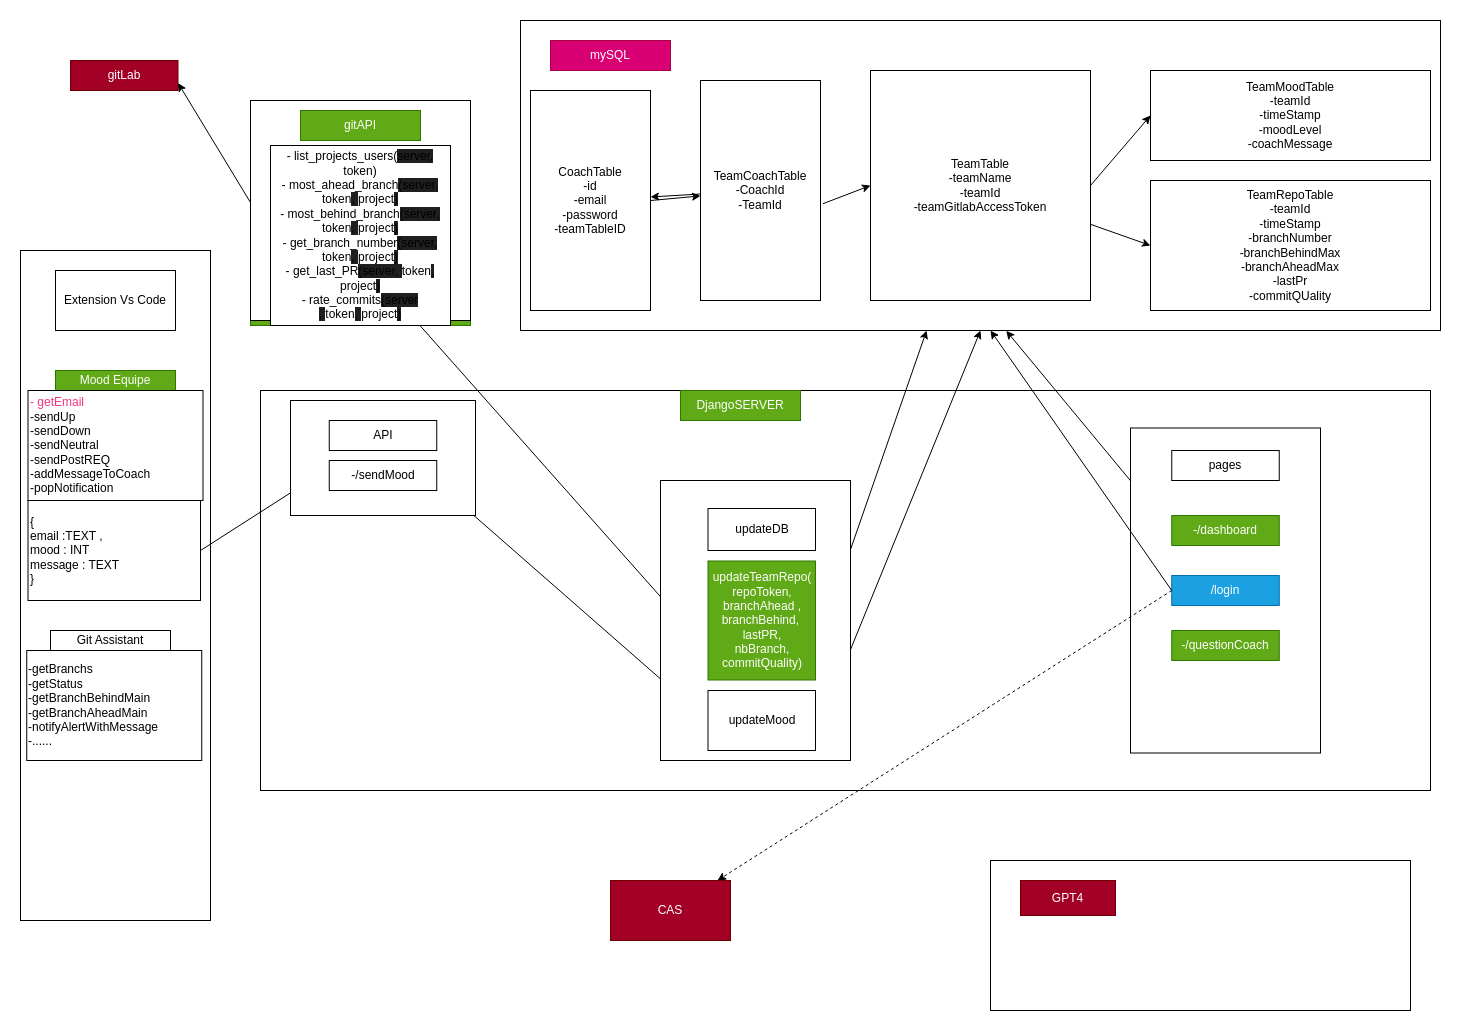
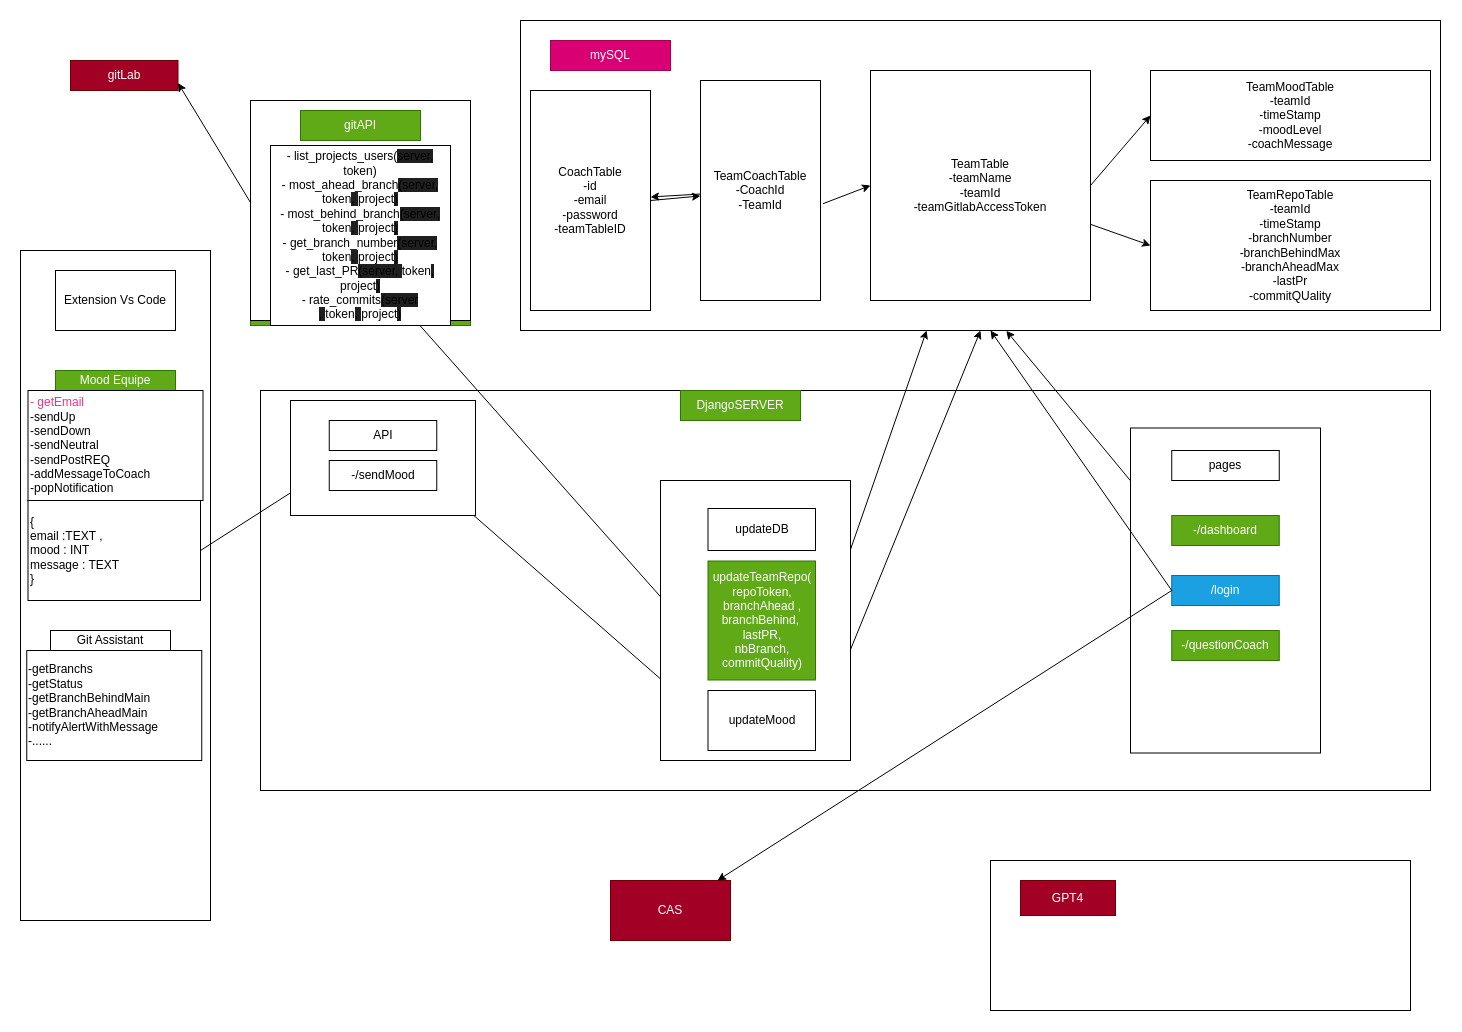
- <mxCell id="56" style="edgeStyle=none;html=1;exitX=0;exitY=0.5;exitDx=0;exitDy=0;dashed=1;" parent="1" source="46" target="55" edge="1"><mxGeometry relative="1" as="geometry" /></mxCell>
+ <mxCell id="56" style="edgeStyle=none;html=1;exitX=0;exitY=0.5;exitDx=0;exitDy=0;" parent="1" source="46" target="55" edge="1"><mxGeometry relative="1" as="geometry" /></mxCell>
